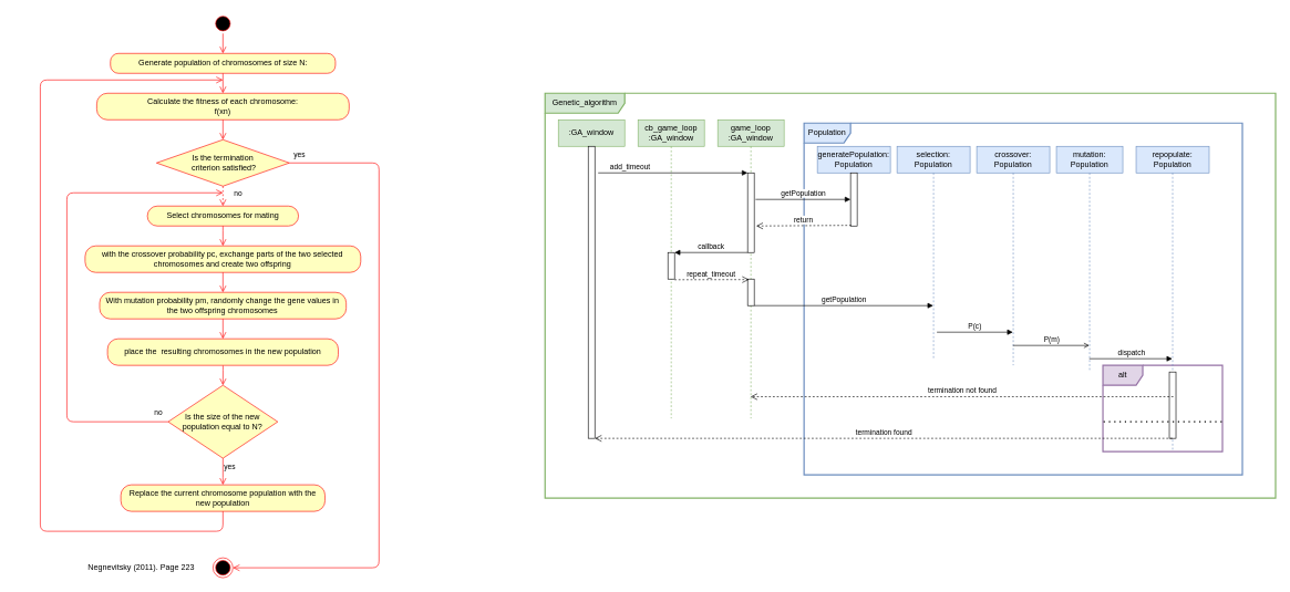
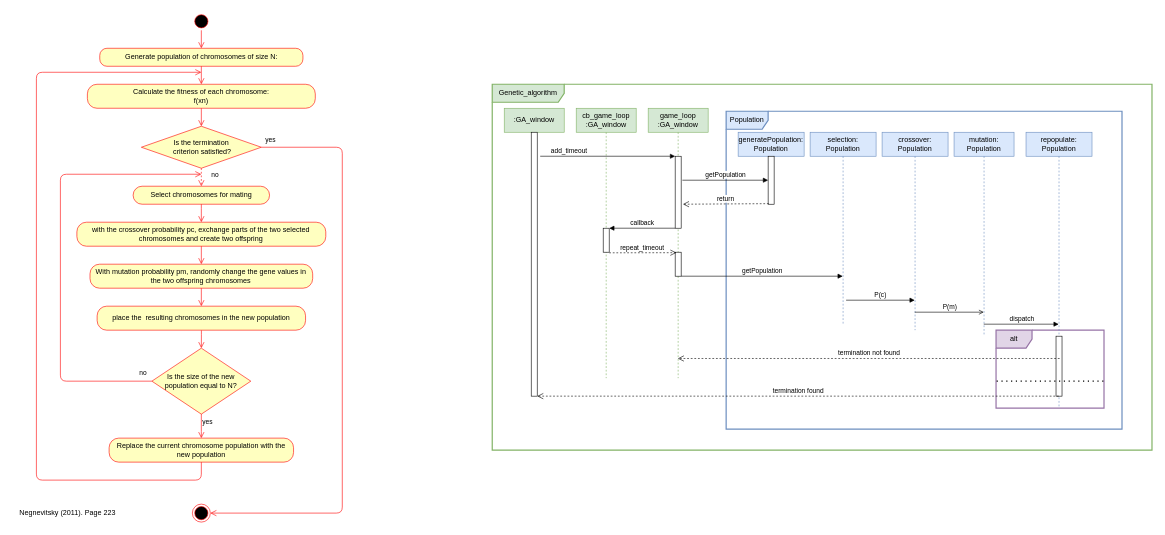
- <mxCell id="28" value="&amp;nbsp;Negnevitsky (2011). Page 223" style="text;html=1;align=center;verticalAlign=middle;resizable=0;points=[];autosize=1;" parent="1" vertex="1"><mxGeometry x="120" y="845" width="180" height="20" as="geometry" /></mxCell>
+ <mxCell id="28" value="&amp;nbsp;Negnevitsky (2011). Page 223" style="text;html=1;align=center;verticalAlign=middle;resizable=0;points=[];autosize=1;" parent="1" vertex="1"><mxGeometry x="20" y="845" width="180" height="20" as="geometry" /></mxCell>
